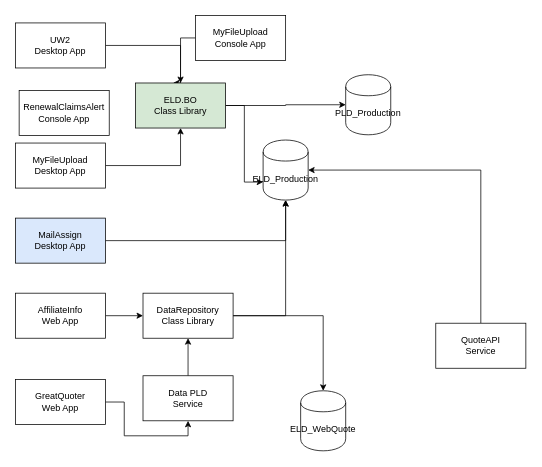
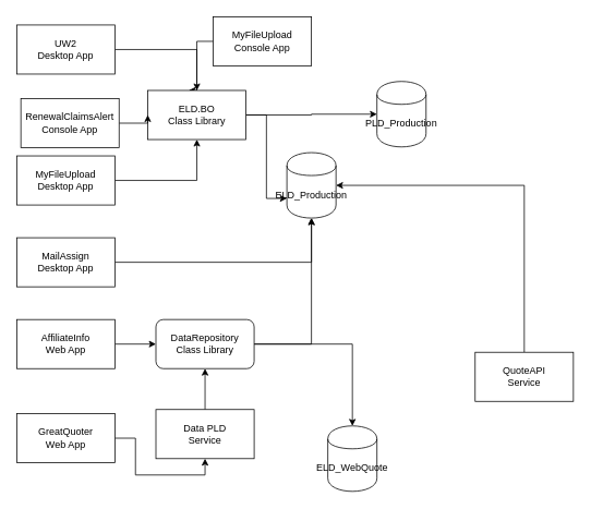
- <mxCell id="11" value="ELD.BO&lt;br&gt;Class Library" style="rounded=0;whiteSpace=wrap;html=1;fillColor=#d5e8d4;" parent="1" vertex="1"><mxGeometry x="180" y="110" width="120" height="60" as="geometry" /></mxCell>
+ <mxCell id="11" value="ELD.BO&lt;br&gt;Class Library" style="rounded=0;whiteSpace=wrap;html=1;" parent="1" vertex="1"><mxGeometry x="180" y="110" width="120" height="60" as="geometry" /></mxCell>
+ <mxCell id="21" style="edgeStyle=orthogonalEdgeStyle;rounded=0;orthogonalLoop=1;jettySize=auto;html=1;exitX=1;exitY=0.5;exitDx=0;exitDy=0;entryX=0;entryY=0.5;entryDx=0;entryDy=0;" parent="1" source="22" target="11" edge="1"><mxGeometry relative="1" as="geometry" /></mxCell>
- <mxCell id="5" value="MailAssign&lt;br&gt;Desktop App" style="rounded=0;whiteSpace=wrap;html=1;fillColor=#dae8fc;" parent="1" vertex="1"><mxGeometry x="20" y="290" width="120" height="60" as="geometry" /></mxCell>
+ <mxCell id="5" value="MailAssign&lt;br&gt;Desktop App" style="rounded=0;whiteSpace=wrap;html=1;" parent="1" vertex="1"><mxGeometry x="20" y="290" width="120" height="60" as="geometry" /></mxCell>
- <mxCell id="14" value="DataRepository&lt;br&gt;Class Library" style="rounded=0;whiteSpace=wrap;html=1;" parent="1" vertex="1"><mxGeometry x="190" y="390" width="120" height="60" as="geometry" /></mxCell>
+ <mxCell id="14" value="DataRepository&lt;br&gt;Class Library" style="whiteSpace=wrap;html=1;rounded=1;" parent="1" vertex="1"><mxGeometry x="190" y="390" width="120" height="60" as="geometry" /></mxCell>
